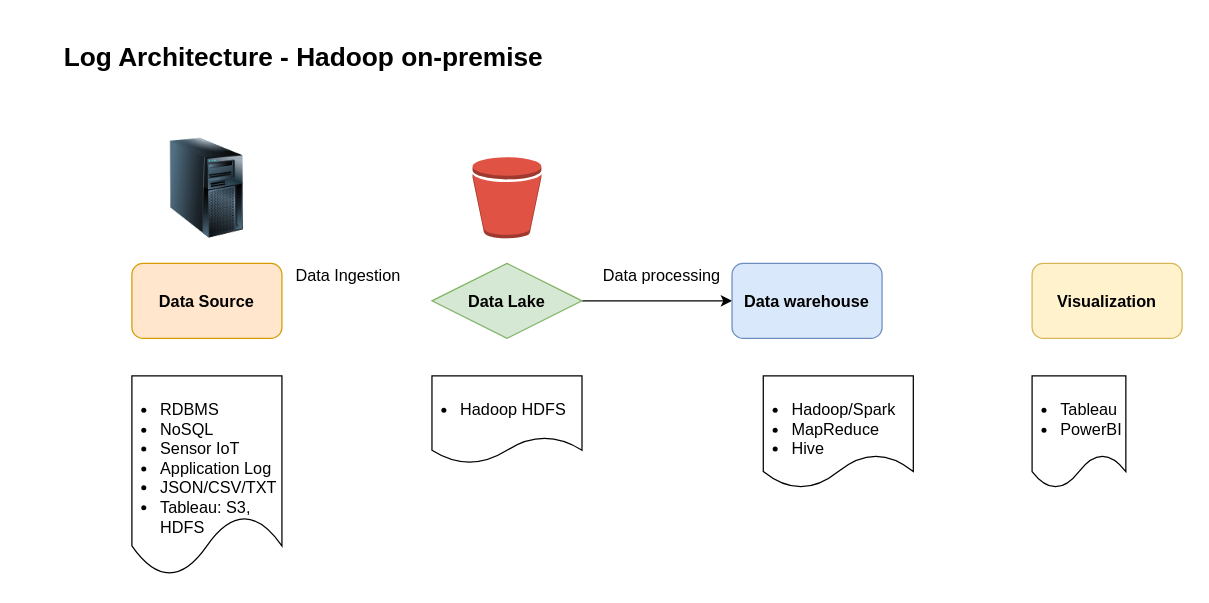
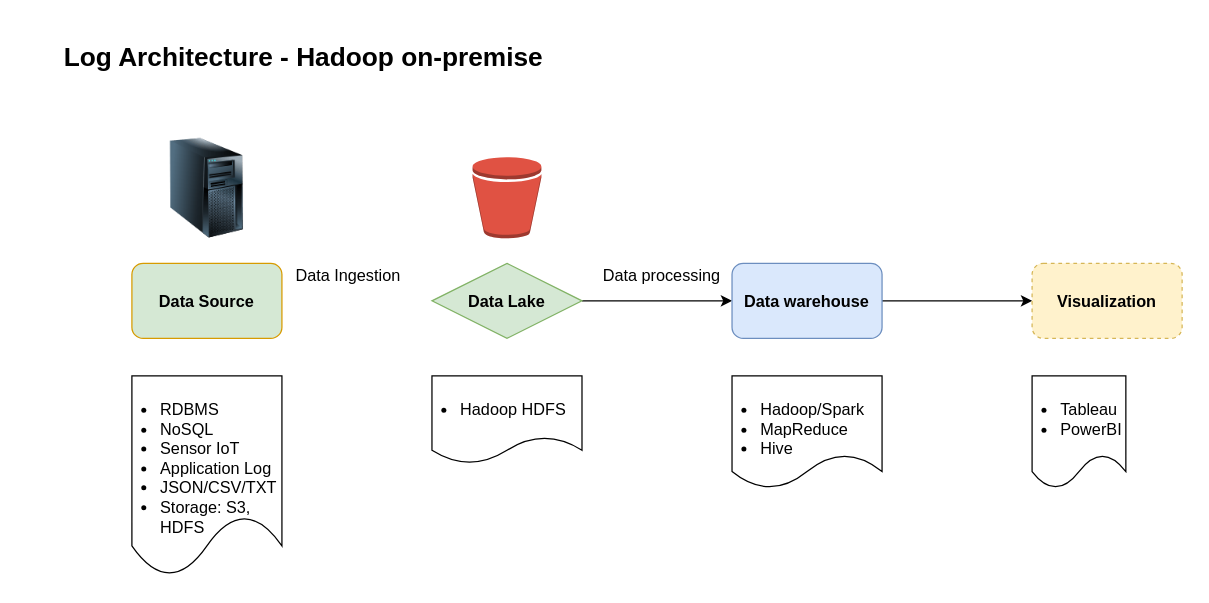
- <mxCell id="2" value="Data Source" style="rounded=1;whiteSpace=wrap;html=1;fillColor=#ffe6cc;strokeColor=#d79b00;fontStyle=1;fontSize=13;" vertex="1" parent="1"><mxGeometry x="105" y="210" width="120" height="60" as="geometry" /></mxCell>
+ <mxCell id="2" value="Data Source" style="rounded=1;whiteSpace=wrap;html=1;fillColor=#d5e8d4;strokeColor=#d79b00;fontStyle=1;fontSize=13;" vertex="1" parent="1"><mxGeometry x="105" y="210" width="120" height="60" as="geometry" /></mxCell>
+ <mxCell id="5" style="edgeStyle=orthogonalEdgeStyle;rounded=0;orthogonalLoop=1;jettySize=auto;html=1;entryX=0;entryY=0.5;entryDx=0;entryDy=0;" edge="1" parent="1" source="6" target="7"><mxGeometry relative="1" as="geometry" /></mxCell>
- <mxCell id="7" value="Visualization" style="rounded=1;whiteSpace=wrap;html=1;fillColor=#fff2cc;strokeColor=#d6b656;fontStyle=1;fontSize=13;" vertex="1" parent="1"><mxGeometry x="825" y="210" width="120" height="60" as="geometry" /></mxCell>
+ <mxCell id="7" value="Visualization" style="rounded=1;whiteSpace=wrap;html=1;fillColor=#fff2cc;strokeColor=#d6b656;fontStyle=1;fontSize=13;dashed=1;" vertex="1" parent="1"><mxGeometry x="825" y="210" width="120" height="60" as="geometry" /></mxCell>
- <mxCell id="10" value="&lt;ul&gt;&lt;li&gt;Hadoop/Spark&lt;/li&gt;&lt;li&gt;MapReduce&lt;/li&gt;&lt;li&gt;Hive&lt;/li&gt;&lt;/ul&gt;" style="shape=document;whiteSpace=wrap;html=1;boundedLbl=1;fontSize=13;align=left;spacingLeft=-19;verticalAlign=top;" vertex="1" parent="1"><mxGeometry x="610" y="300" width="120" height="90" as="geometry" /></mxCell>
+ <mxCell id="10" value="&lt;ul&gt;&lt;li&gt;Hadoop/Spark&lt;/li&gt;&lt;li&gt;MapReduce&lt;/li&gt;&lt;li&gt;Hive&lt;/li&gt;&lt;/ul&gt;" style="shape=document;whiteSpace=wrap;html=1;boundedLbl=1;fontSize=13;align=left;spacingLeft=-19;verticalAlign=top;" vertex="1" parent="1"><mxGeometry x="585" y="300" width="120" height="90" as="geometry" /></mxCell>
- <mxCell id="8" value="&lt;ul&gt;&lt;li&gt;RDBMS&lt;/li&gt;&lt;li&gt;NoSQL&lt;/li&gt;&lt;li&gt;Sensor IoT&lt;/li&gt;&lt;li&gt;Application Log&amp;nbsp;&lt;/li&gt;&lt;li&gt;JSON/CSV/TXT&lt;/li&gt;&lt;li&gt;Tableau: S3, HDFS&lt;/li&gt;&lt;/ul&gt;" style="shape=document;whiteSpace=wrap;html=1;boundedLbl=1;fontSize=13;align=left;spacingLeft=-19;verticalAlign=top;" vertex="1" parent="1"><mxGeometry x="105" y="300" width="120" height="160" as="geometry" /></mxCell>
+ <mxCell id="8" value="&lt;ul&gt;&lt;li&gt;RDBMS&lt;/li&gt;&lt;li&gt;NoSQL&lt;/li&gt;&lt;li&gt;Sensor IoT&lt;/li&gt;&lt;li&gt;Application Log&amp;nbsp;&lt;/li&gt;&lt;li&gt;JSON/CSV/TXT&lt;/li&gt;&lt;li&gt;Storage: S3, HDFS&lt;/li&gt;&lt;/ul&gt;" style="shape=document;whiteSpace=wrap;html=1;boundedLbl=1;fontSize=13;align=left;spacingLeft=-19;verticalAlign=top;" vertex="1" parent="1"><mxGeometry x="105" y="300" width="120" height="160" as="geometry" /></mxCell>
